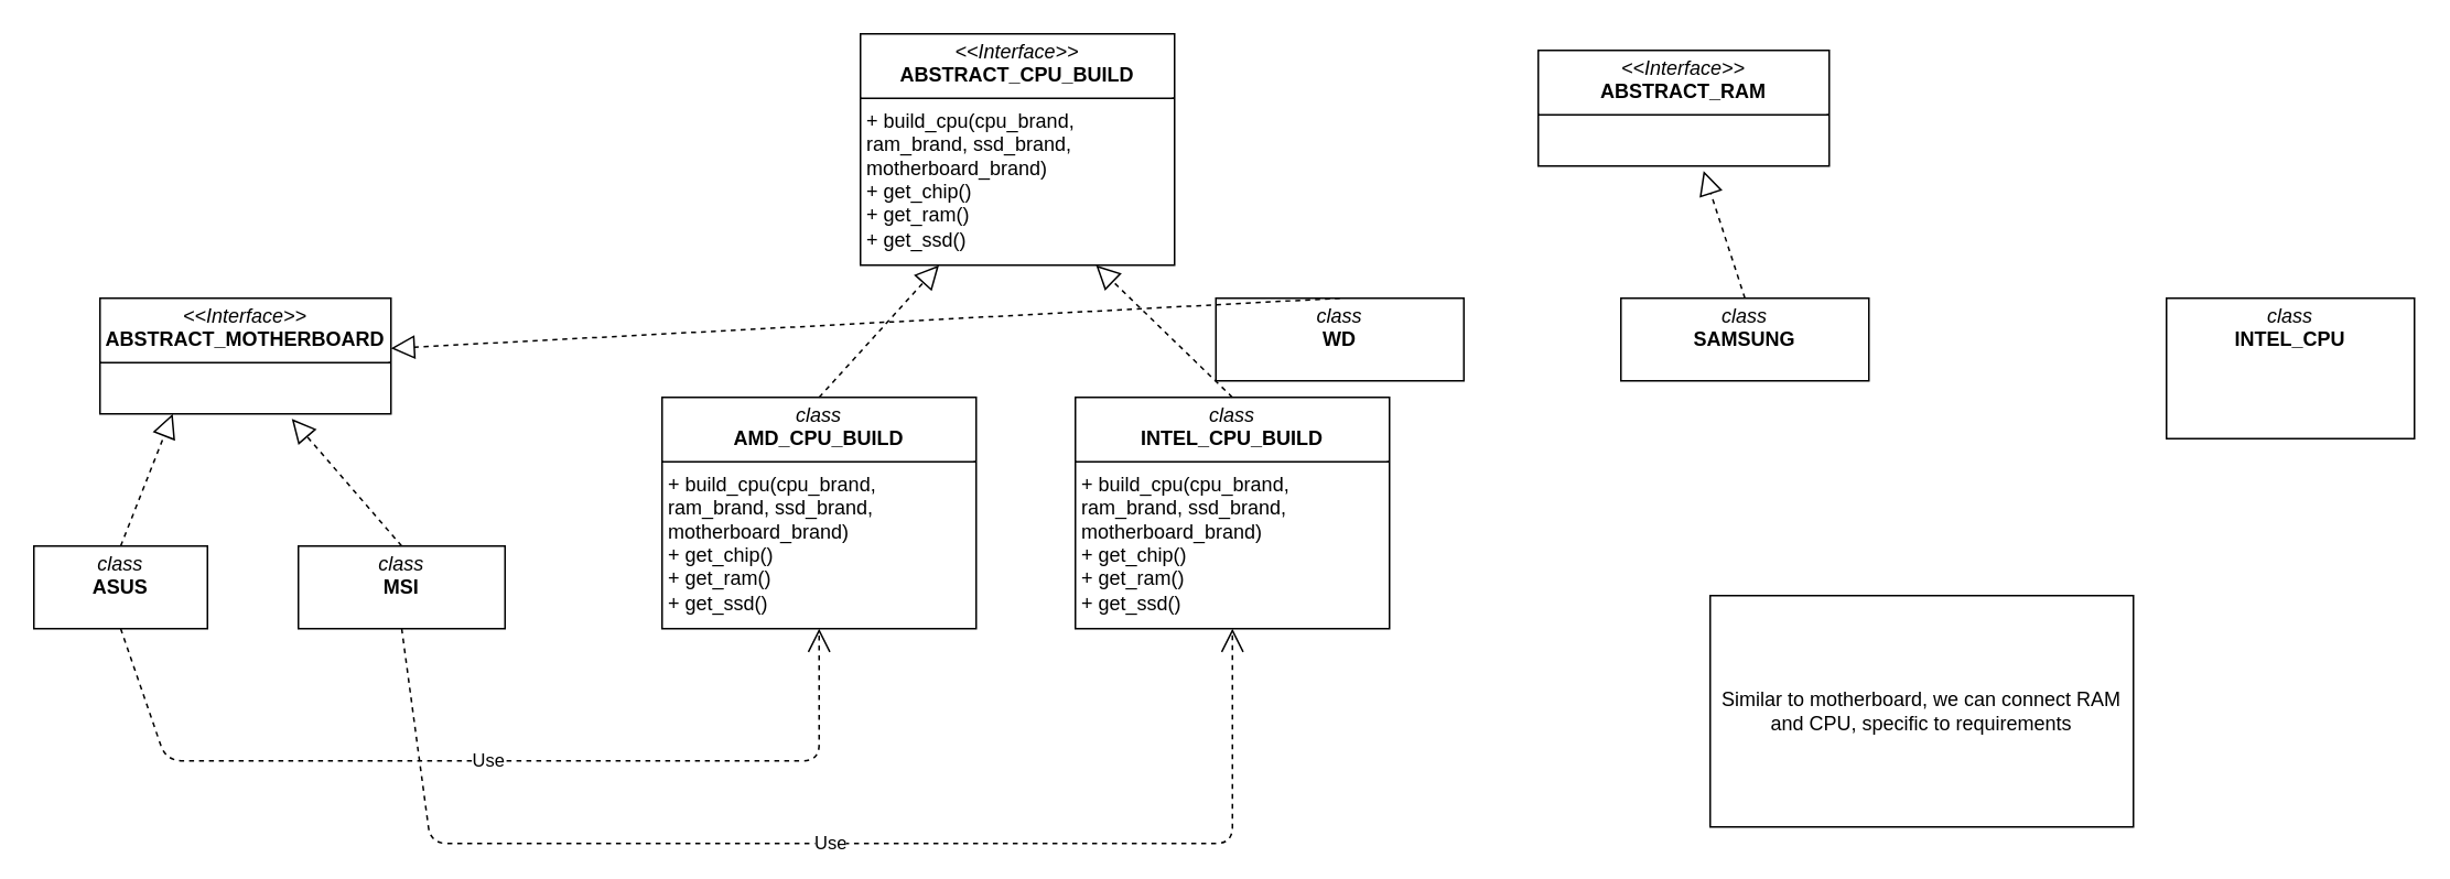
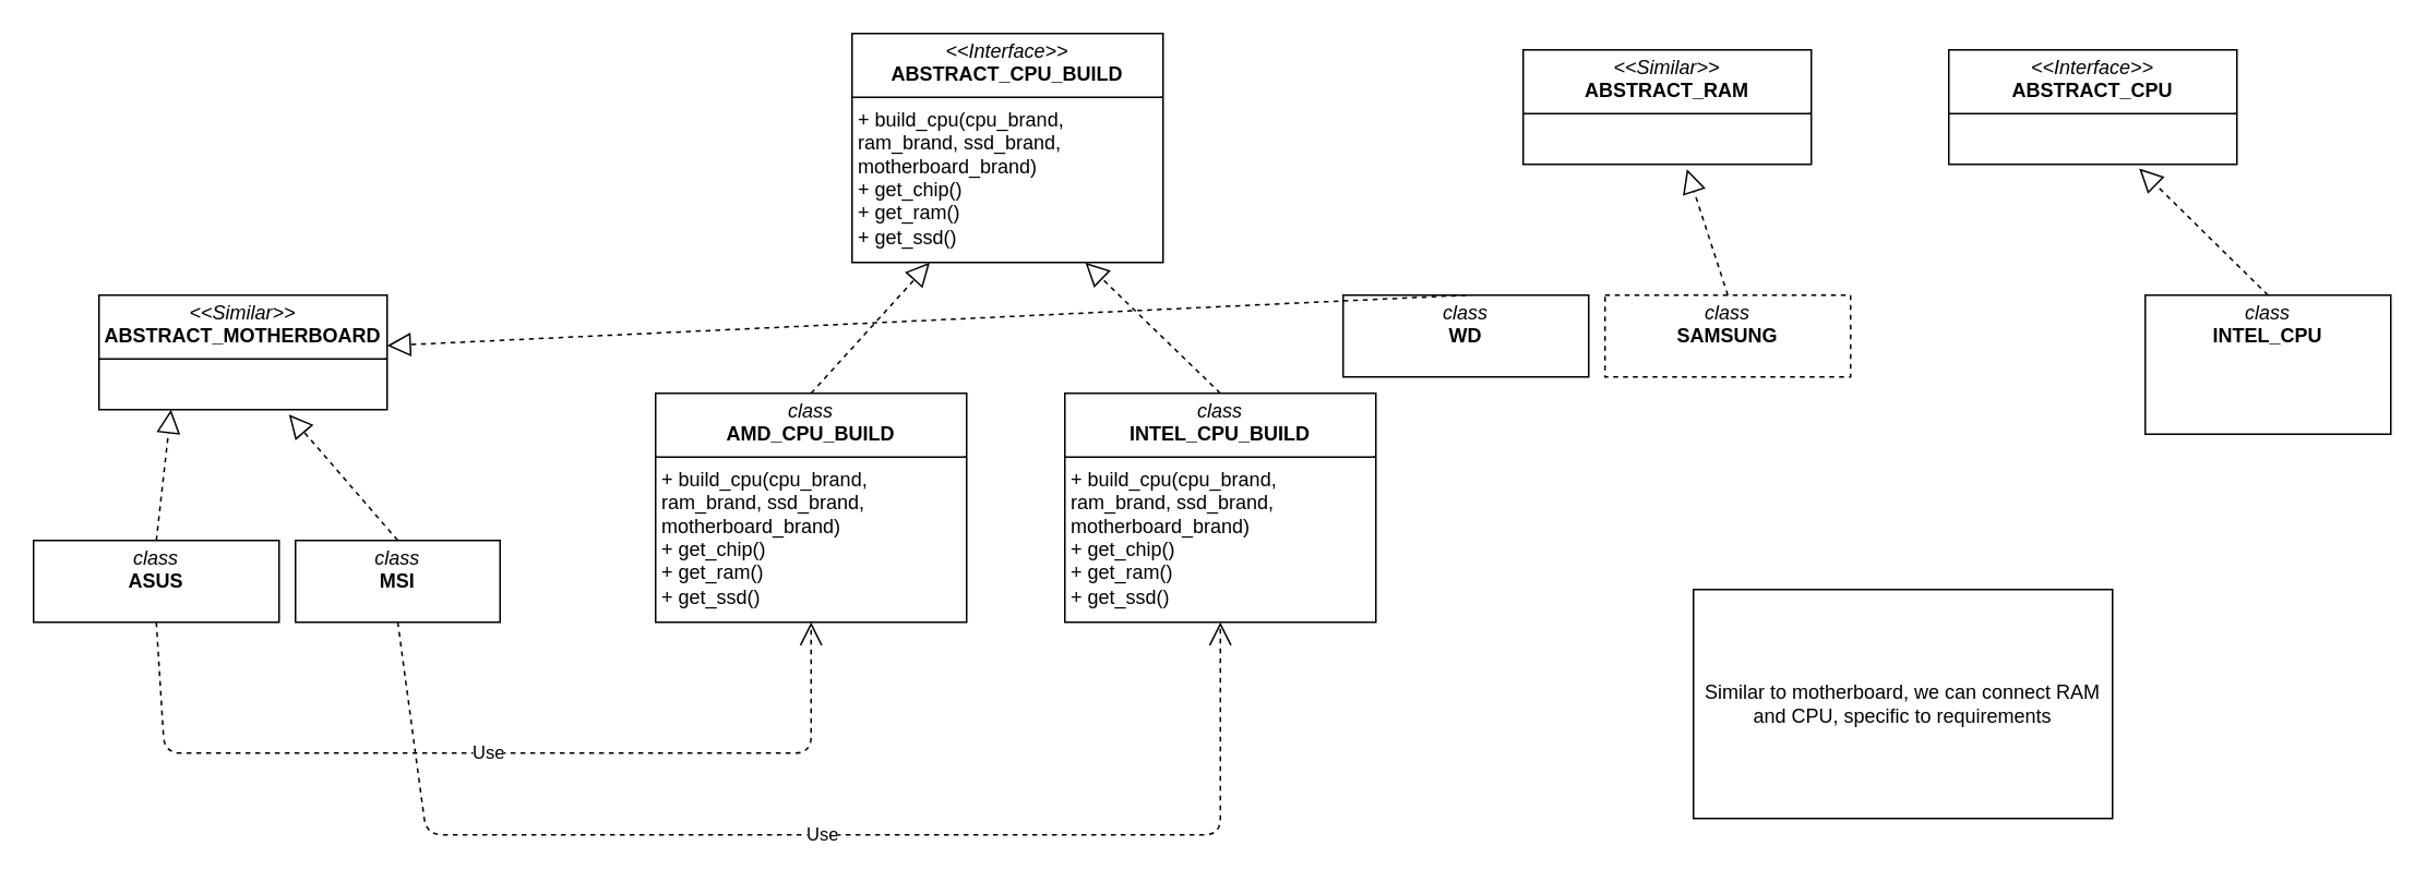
- <mxCell id="7" value="&lt;p style=&quot;margin:0px;margin-top:4px;text-align:center;&quot;&gt;&lt;i&gt;&amp;lt;&amp;lt;Interface&amp;gt;&amp;gt;&lt;/i&gt;&lt;br&gt;&lt;b&gt;ABSTRACT_RAM&lt;/b&gt;&lt;/p&gt;&lt;hr size=&quot;1&quot; style=&quot;border-style:solid;&quot;&gt;&lt;p style=&quot;margin:0px;margin-left:4px;&quot;&gt;&lt;br&gt;&lt;/p&gt;" style="verticalAlign=top;align=left;overflow=fill;html=1;whiteSpace=wrap;" vertex="1" parent="1"><mxGeometry x="930" y="30" width="176" height="70" as="geometry" /></mxCell>
+ <mxCell id="7" value="&lt;p style=&quot;margin:0px;margin-top:4px;text-align:center;&quot;&gt;&lt;i&gt;&amp;lt;&amp;lt;Similar&amp;gt;&amp;gt;&lt;/i&gt;&lt;br&gt;&lt;b&gt;ABSTRACT_RAM&lt;/b&gt;&lt;/p&gt;&lt;hr size=&quot;1&quot; style=&quot;border-style:solid;&quot;&gt;&lt;p style=&quot;margin:0px;margin-left:4px;&quot;&gt;&lt;br&gt;&lt;/p&gt;" style="verticalAlign=top;align=left;overflow=fill;html=1;whiteSpace=wrap;" vertex="1" parent="1"><mxGeometry x="930" y="30" width="176" height="70" as="geometry" /></mxCell>
+ <mxCell id="8" value="&lt;p style=&quot;margin:0px;margin-top:4px;text-align:center;&quot;&gt;&lt;i&gt;&amp;lt;&amp;lt;Interface&amp;gt;&amp;gt;&lt;/i&gt;&lt;br&gt;&lt;b&gt;ABSTRACT_CPU&lt;/b&gt;&lt;/p&gt;&lt;hr size=&quot;1&quot; style=&quot;border-style:solid;&quot;&gt;&lt;p style=&quot;margin:0px;margin-left:4px;&quot;&gt;&lt;br&gt;&lt;/p&gt;" style="verticalAlign=top;align=left;overflow=fill;html=1;whiteSpace=wrap;" vertex="1" parent="1"><mxGeometry x="1190" y="30" width="176" height="70" as="geometry" /></mxCell>
+ <mxCell id="11" value="" style="endArrow=block;dashed=1;endFill=0;endSize=12;html=1;entryX=0.661;entryY=1.037;entryDx=0;entryDy=0;exitX=0.5;exitY=0;exitDx=0;exitDy=0;entryPerimeter=0;" edge="1" parent="1" source="10" target="8"><mxGeometry width="160" relative="1" as="geometry"><mxPoint x="1235" y="190" as="sourcePoint" /><mxPoint x="1244" y="110" as="targetPoint" /></mxGeometry></mxCell>
- <mxCell id="9" value="&lt;p style=&quot;margin:0px;margin-top:4px;text-align:center;&quot;&gt;&lt;i&gt;&amp;lt;&amp;lt;Interface&amp;gt;&amp;gt;&lt;/i&gt;&lt;br&gt;&lt;b&gt;ABSTRACT_MOTHERBOARD&lt;/b&gt;&lt;/p&gt;&lt;hr size=&quot;1&quot; style=&quot;border-style:solid;&quot;&gt;&lt;p style=&quot;margin:0px;margin-left:4px;&quot;&gt;&lt;br&gt;&lt;/p&gt;" style="verticalAlign=top;align=left;overflow=fill;html=1;whiteSpace=wrap;" vertex="1" parent="1"><mxGeometry x="60" y="180" width="176" height="70" as="geometry" /></mxCell>
+ <mxCell id="9" value="&lt;p style=&quot;margin:0px;margin-top:4px;text-align:center;&quot;&gt;&lt;i&gt;&amp;lt;&amp;lt;Similar&amp;gt;&amp;gt;&lt;/i&gt;&lt;br&gt;&lt;b&gt;ABSTRACT_MOTHERBOARD&lt;/b&gt;&lt;/p&gt;&lt;hr size=&quot;1&quot; style=&quot;border-style:solid;&quot;&gt;&lt;p style=&quot;margin:0px;margin-left:4px;&quot;&gt;&lt;br&gt;&lt;/p&gt;" style="verticalAlign=top;align=left;overflow=fill;html=1;whiteSpace=wrap;" vertex="1" parent="1"><mxGeometry x="60" y="180" width="176" height="70" as="geometry" /></mxCell>
- <mxCell id="16" value="&lt;p style=&quot;margin:0px;margin-top:4px;text-align:center;&quot;&gt;&lt;i&gt;class&lt;/i&gt;&lt;br&gt;&lt;b&gt;WD&lt;/b&gt;&lt;/p&gt;" style="verticalAlign=top;align=left;overflow=fill;html=1;whiteSpace=wrap;" vertex="1" parent="1"><mxGeometry x="735" y="180" width="150" height="50" as="geometry" /></mxCell>
+ <mxCell id="16" value="&lt;p style=&quot;margin:0px;margin-top:4px;text-align:center;&quot;&gt;&lt;i&gt;class&lt;/i&gt;&lt;br&gt;&lt;b&gt;WD&lt;/b&gt;&lt;/p&gt;" style="verticalAlign=top;align=left;overflow=fill;html=1;whiteSpace=wrap;" vertex="1" parent="1"><mxGeometry x="820" y="180" width="150" height="50" as="geometry" /></mxCell>
- <mxCell id="17" value="&lt;p style=&quot;margin:0px;margin-top:4px;text-align:center;&quot;&gt;&lt;i&gt;class&lt;/i&gt;&lt;br&gt;&lt;b&gt;SAMSUNG&lt;/b&gt;&lt;/p&gt;" style="verticalAlign=top;align=left;overflow=fill;html=1;whiteSpace=wrap;" vertex="1" parent="1"><mxGeometry x="980" y="180" width="150" height="50" as="geometry" /></mxCell>
+ <mxCell id="17" value="&lt;p style=&quot;margin:0px;margin-top:4px;text-align:center;&quot;&gt;&lt;i&gt;class&lt;/i&gt;&lt;br&gt;&lt;b&gt;SAMSUNG&lt;/b&gt;&lt;/p&gt;" style="verticalAlign=top;align=left;overflow=fill;html=1;whiteSpace=wrap;dashed=1;" vertex="1" parent="1"><mxGeometry x="980" y="180" width="150" height="50" as="geometry" /></mxCell>
- <mxCell id="12" value="&lt;p style=&quot;margin:0px;margin-top:4px;text-align:center;&quot;&gt;&lt;i&gt;class&lt;/i&gt;&lt;br&gt;&lt;b&gt;ASUS&lt;/b&gt;&lt;/p&gt;" style="verticalAlign=top;align=left;overflow=fill;html=1;whiteSpace=wrap;" vertex="1" parent="1"><mxGeometry x="20" y="330" width="105" height="50" as="geometry" /></mxCell>
+ <mxCell id="12" value="&lt;p style=&quot;margin:0px;margin-top:4px;text-align:center;&quot;&gt;&lt;i&gt;class&lt;/i&gt;&lt;br&gt;&lt;b&gt;ASUS&lt;/b&gt;&lt;/p&gt;" style="verticalAlign=top;align=left;overflow=fill;html=1;whiteSpace=wrap;" vertex="1" parent="1"><mxGeometry x="20" y="330" width="150" height="50" as="geometry" /></mxCell>
